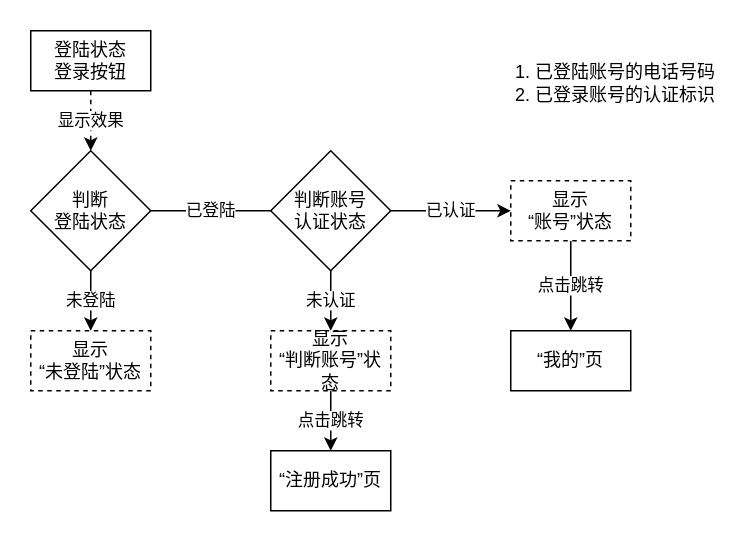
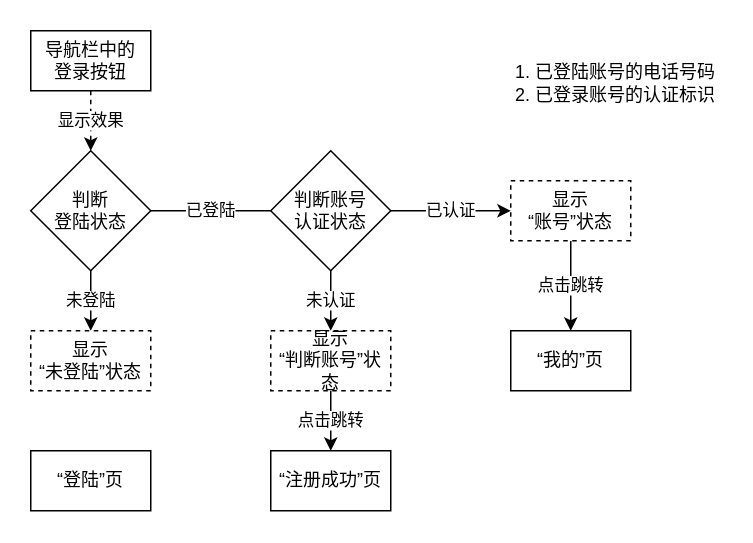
- <mxCell id="3" value="登陆状态&lt;br&gt;登录按钮" style="rounded=0;whiteSpace=wrap;html=1;" vertex="1" parent="1"><mxGeometry x="20" y="20" width="80" height="40" as="geometry" /></mxCell>
+ <mxCell id="3" value="导航栏中的&lt;br&gt;登录按钮" style="rounded=0;whiteSpace=wrap;html=1;" vertex="1" parent="1"><mxGeometry x="20" y="20" width="80" height="40" as="geometry" /></mxCell>
+ <mxCell id="8" value="“登陆”页" style="rounded=0;whiteSpace=wrap;html=1;" vertex="1" parent="1"><mxGeometry x="20" y="300" width="80" height="40" as="geometry" /></mxCell>
